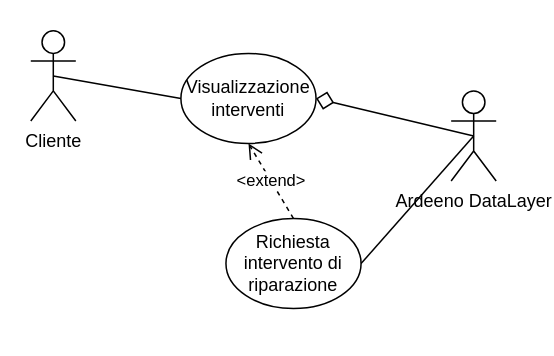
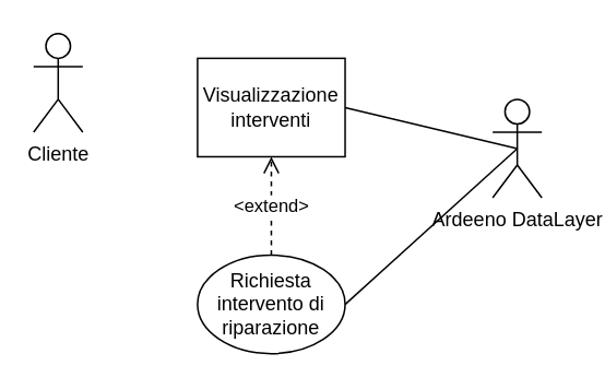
- <mxCell id="5" style="edgeStyle=none;rounded=0;orthogonalLoop=1;jettySize=auto;html=1;exitX=0.5;exitY=0.5;exitDx=0;exitDy=0;exitPerimeter=0;entryX=0;entryY=0.5;entryDx=0;entryDy=0;endArrow=none;endFill=0;endSize=10;" parent="1" source="6" target="2" edge="1"><mxGeometry relative="1" as="geometry" /></mxCell>
- <mxCell id="2" value="Visualizzazione interventi" style="ellipse;whiteSpace=wrap;html=1;strokeColor=#000000;" parent="1" vertex="1"><mxGeometry x="120" y="35" width="90" height="60" as="geometry" /></mxCell>
+ <mxCell id="2" value="Visualizzazione interventi" style="whiteSpace=wrap;html=1;strokeColor=#000000;rounded=0;" parent="1" vertex="1"><mxGeometry x="120" y="35" width="90" height="60" as="geometry" /></mxCell>
- <mxCell id="7" style="edgeStyle=none;rounded=0;orthogonalLoop=1;jettySize=auto;html=1;exitX=0.5;exitY=0.5;exitDx=0;exitDy=0;exitPerimeter=0;entryX=1;entryY=0.5;entryDx=0;entryDy=0;endArrow=diamond;endFill=0;endSize=10;" parent="1" source="9" target="2" edge="1"><mxGeometry relative="1" as="geometry"><mxPoint x="370" y="65" as="targetPoint" /></mxGeometry></mxCell>
+ <mxCell id="7" style="edgeStyle=none;rounded=0;orthogonalLoop=1;jettySize=auto;html=1;exitX=0.5;exitY=0.5;exitDx=0;exitDy=0;exitPerimeter=0;entryX=1;entryY=0.5;entryDx=0;entryDy=0;endArrow=none;endFill=0;endSize=10;" parent="1" source="9" target="2" edge="1"><mxGeometry relative="1" as="geometry"><mxPoint x="370" y="65" as="targetPoint" /></mxGeometry></mxCell>
- <mxCell id="3" value="Richiesta intervento di riparazione" style="ellipse;whiteSpace=wrap;html=1;strokeColor=#000000;" parent="1" vertex="1"><mxGeometry x="150" y="145" width="90" height="60" as="geometry" /></mxCell>
+ <mxCell id="3" value="Richiesta intervento di riparazione" style="ellipse;whiteSpace=wrap;html=1;strokeColor=#000000;" parent="1" vertex="1"><mxGeometry x="120" y="155" width="90" height="60" as="geometry" /></mxCell>
